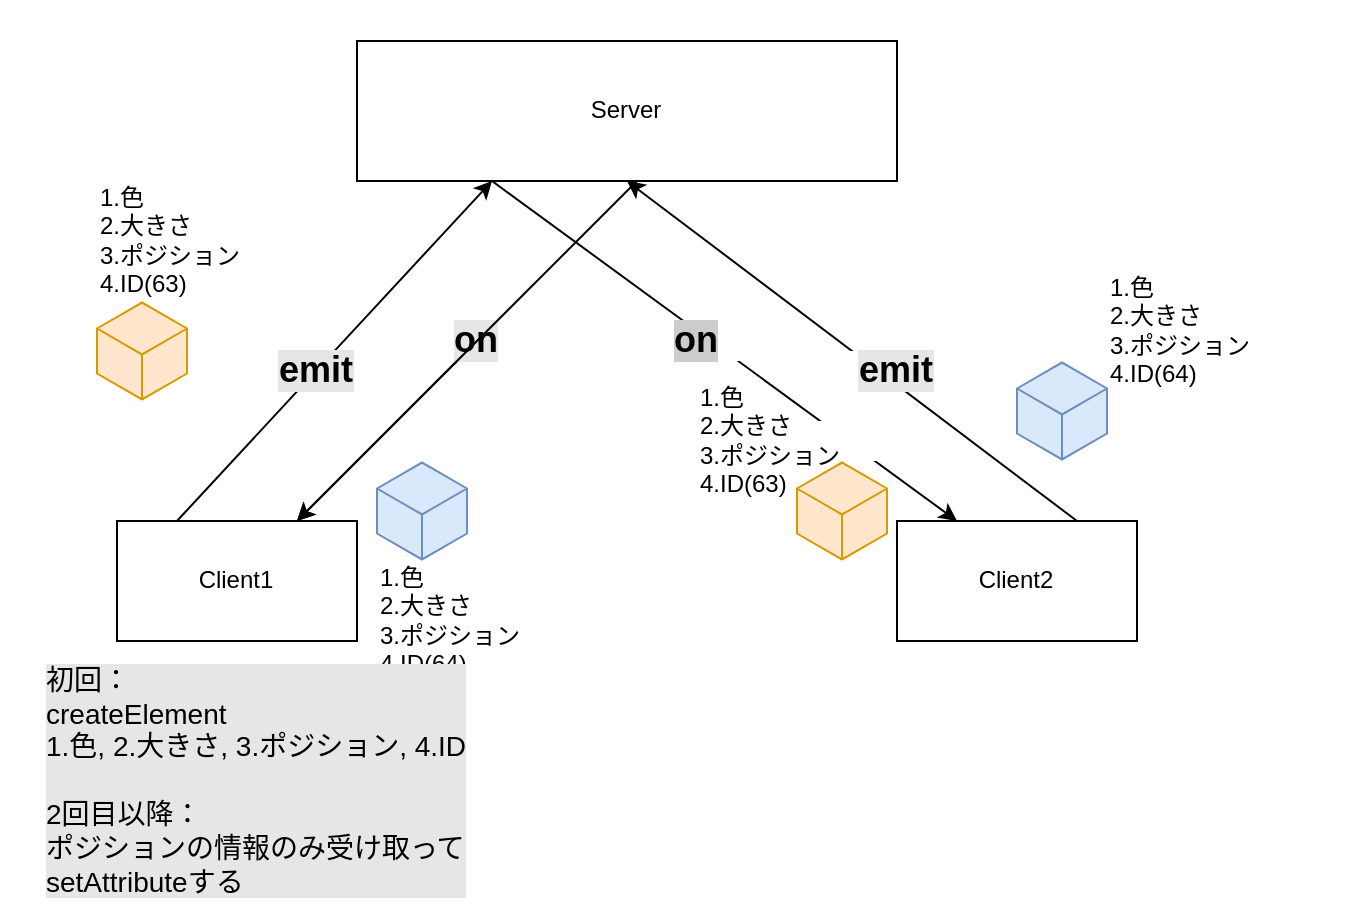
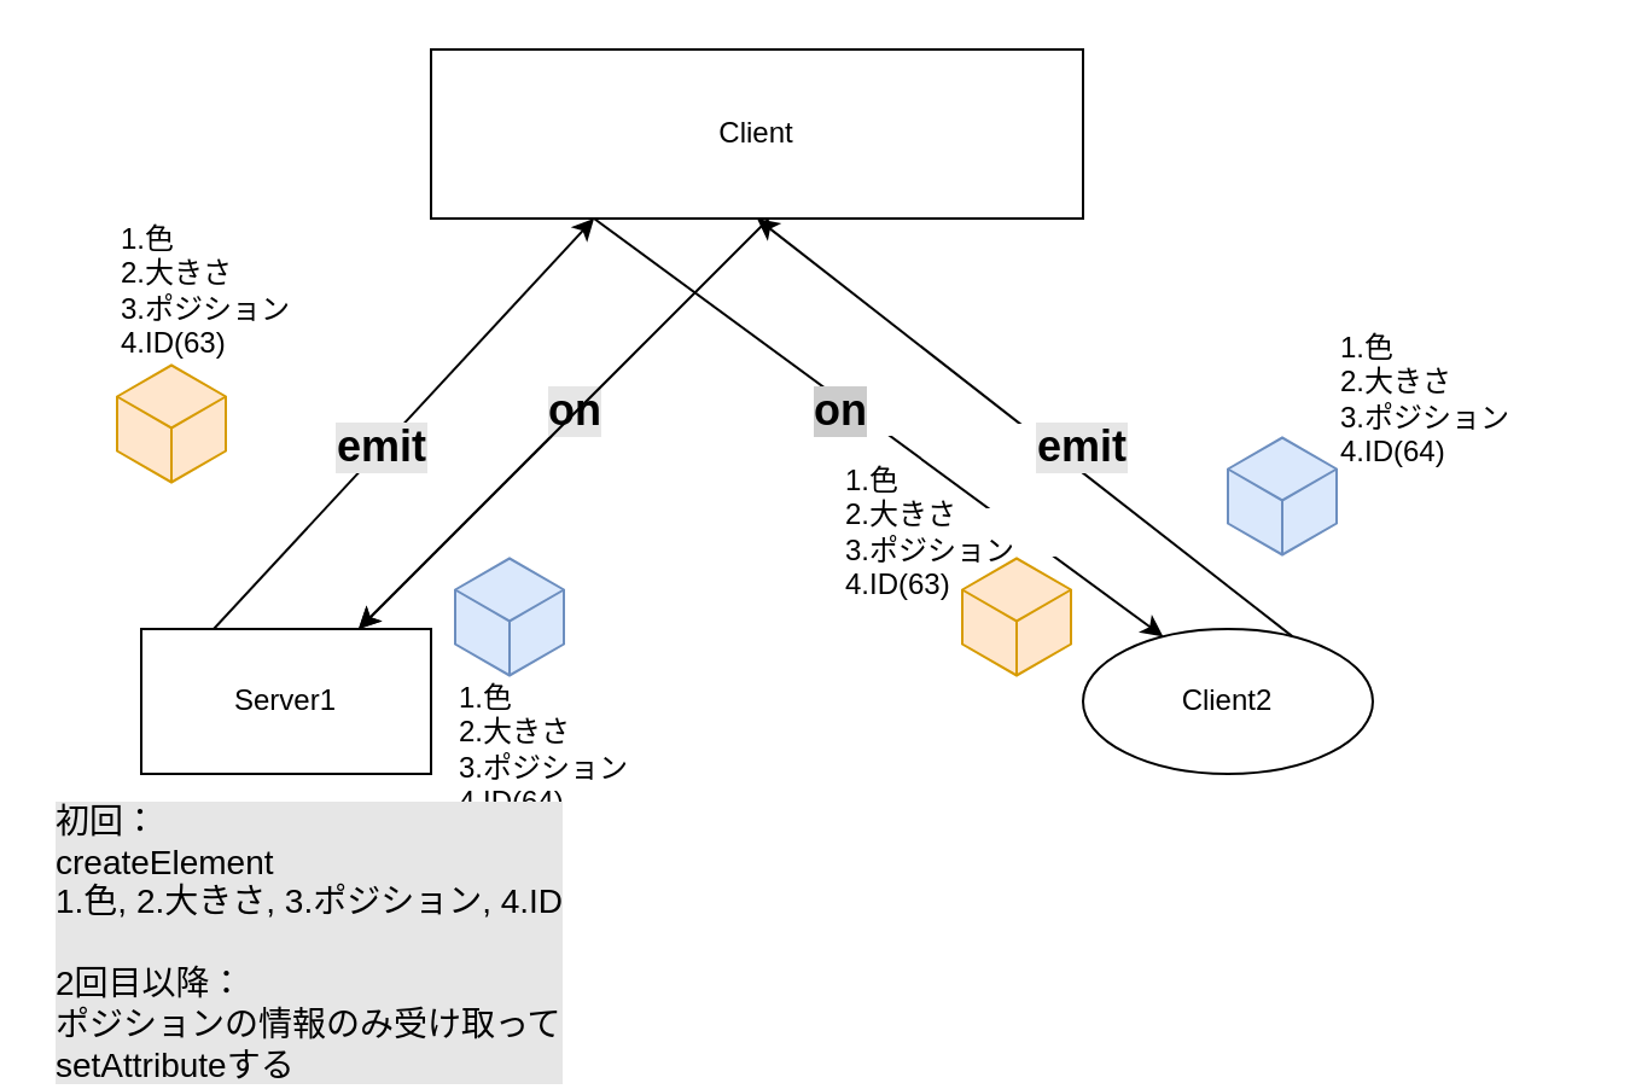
- <mxCell id="2" value="Server" style="rounded=0;whiteSpace=wrap;html=1;" parent="1" vertex="1"><mxGeometry x="178" y="20" width="270" height="70" as="geometry" /></mxCell>
+ <mxCell id="2" value="Client" style="rounded=0;whiteSpace=wrap;html=1;" parent="1" vertex="1"><mxGeometry x="178" y="20" width="270" height="70" as="geometry" /></mxCell>
- <mxCell id="3" value="Client1" style="rounded=0;whiteSpace=wrap;html=1;" parent="1" vertex="1"><mxGeometry x="58" y="260" width="120" height="60" as="geometry" /></mxCell>
+ <mxCell id="3" value="Server1" style="rounded=0;whiteSpace=wrap;html=1;" parent="1" vertex="1"><mxGeometry x="58" y="260" width="120" height="60" as="geometry" /></mxCell>
- <mxCell id="4" value="Client2" style="rounded=0;whiteSpace=wrap;html=1;" parent="1" vertex="1"><mxGeometry x="448" y="260" width="120" height="60" as="geometry" /></mxCell>
+ <mxCell id="4" value="Client2" style="ellipse;whiteSpace=wrap;html=1;" parent="1" vertex="1"><mxGeometry x="448" y="260" width="120" height="60" as="geometry" /></mxCell>
